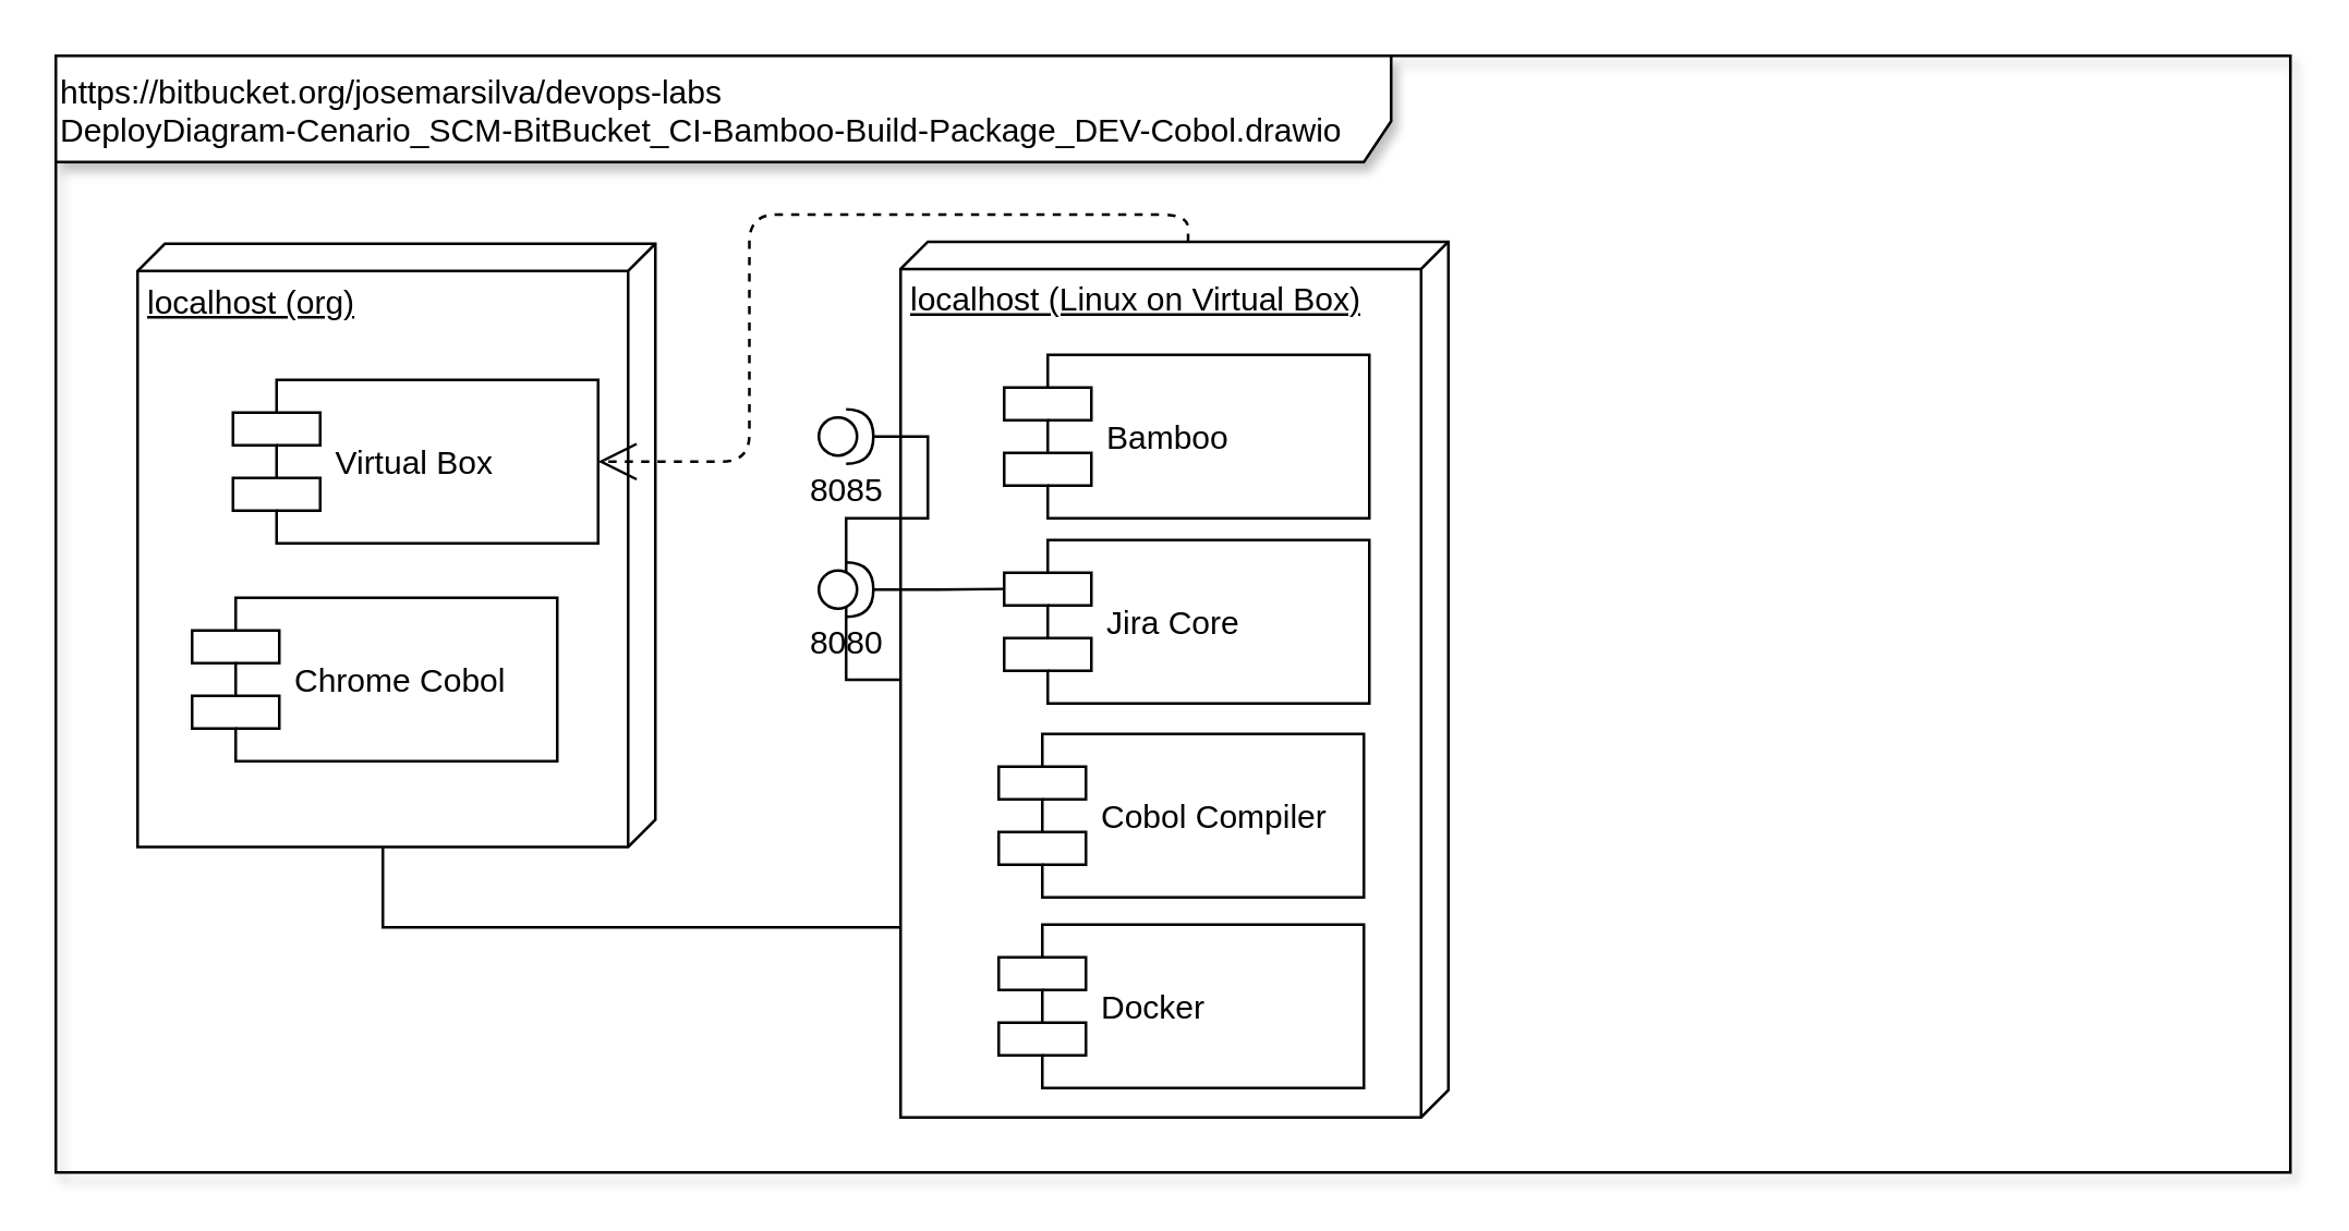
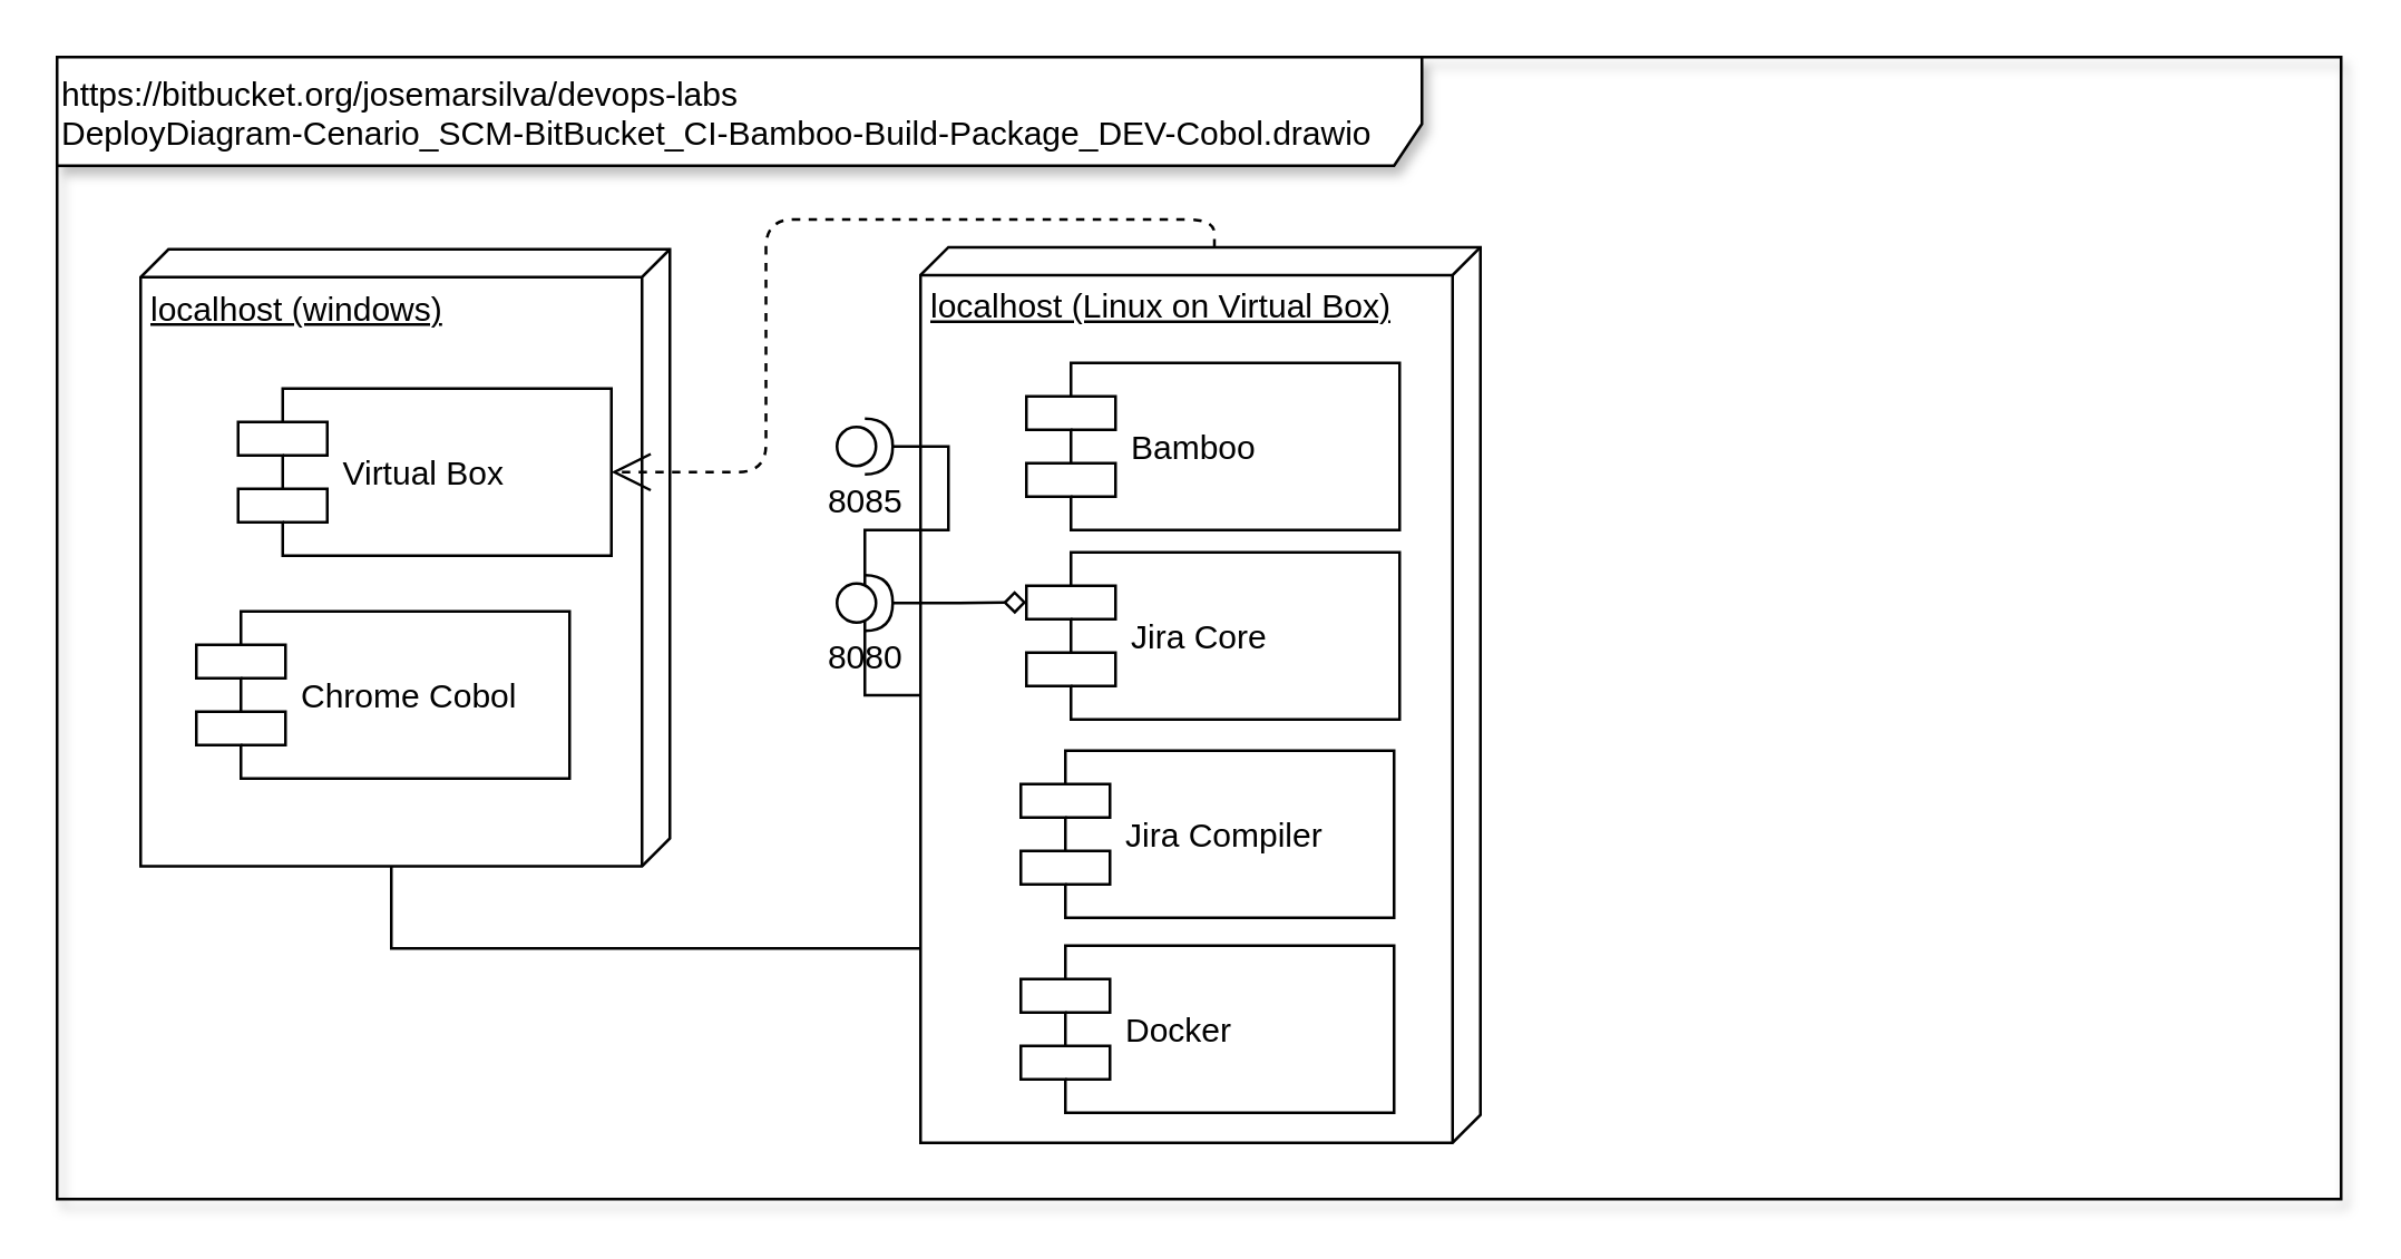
- <mxCell id="4" value="localhost (org)" style="verticalAlign=top;align=left;spacingTop=8;spacingLeft=2;spacingRight=12;shape=cube;size=10;direction=south;fontStyle=4;html=1;" parent="1" vertex="1"><mxGeometry x="50" y="89" width="190" height="221.5" as="geometry" /></mxCell>
+ <mxCell id="4" value="localhost (windows)" style="verticalAlign=top;align=left;spacingTop=8;spacingLeft=2;spacingRight=12;shape=cube;size=10;direction=south;fontStyle=4;html=1;" parent="1" vertex="1"><mxGeometry x="50" y="89" width="190" height="221.5" as="geometry" /></mxCell>
- <mxCell id="14" style="edgeStyle=orthogonalEdgeStyle;rounded=0;orthogonalLoop=1;jettySize=auto;html=1;endArrow=none;endFill=0;exitX=1;exitY=0.5;exitDx=0;exitDy=0;exitPerimeter=0;entryX=0;entryY=0.3;entryDx=0;entryDy=0;" parent="1" source="15" target="13" edge="1"><mxGeometry relative="1" as="geometry"><mxPoint x="310" y="224.25" as="sourcePoint" /><mxPoint x="300" y="499" as="targetPoint" /></mxGeometry></mxCell>
+ <mxCell id="14" style="edgeStyle=orthogonalEdgeStyle;rounded=0;orthogonalLoop=1;jettySize=auto;html=1;endArrow=diamond;endFill=0;exitX=1;exitY=0.5;exitDx=0;exitDy=0;exitPerimeter=0;entryX=0;entryY=0.3;entryDx=0;entryDy=0;" parent="1" source="15" target="13" edge="1"><mxGeometry relative="1" as="geometry"><mxPoint x="310" y="224.25" as="sourcePoint" /><mxPoint x="300" y="499" as="targetPoint" /></mxGeometry></mxCell>
- <mxCell id="16" value="Cobol Compiler" style="shape=component;align=left;spacingLeft=36;" parent="1" vertex="1"><mxGeometry x="366" y="269" width="134" height="60" as="geometry" /></mxCell>
+ <mxCell id="16" value="Jira Compiler" style="shape=component;align=left;spacingLeft=36;" parent="1" vertex="1"><mxGeometry x="366" y="269" width="134" height="60" as="geometry" /></mxCell>
